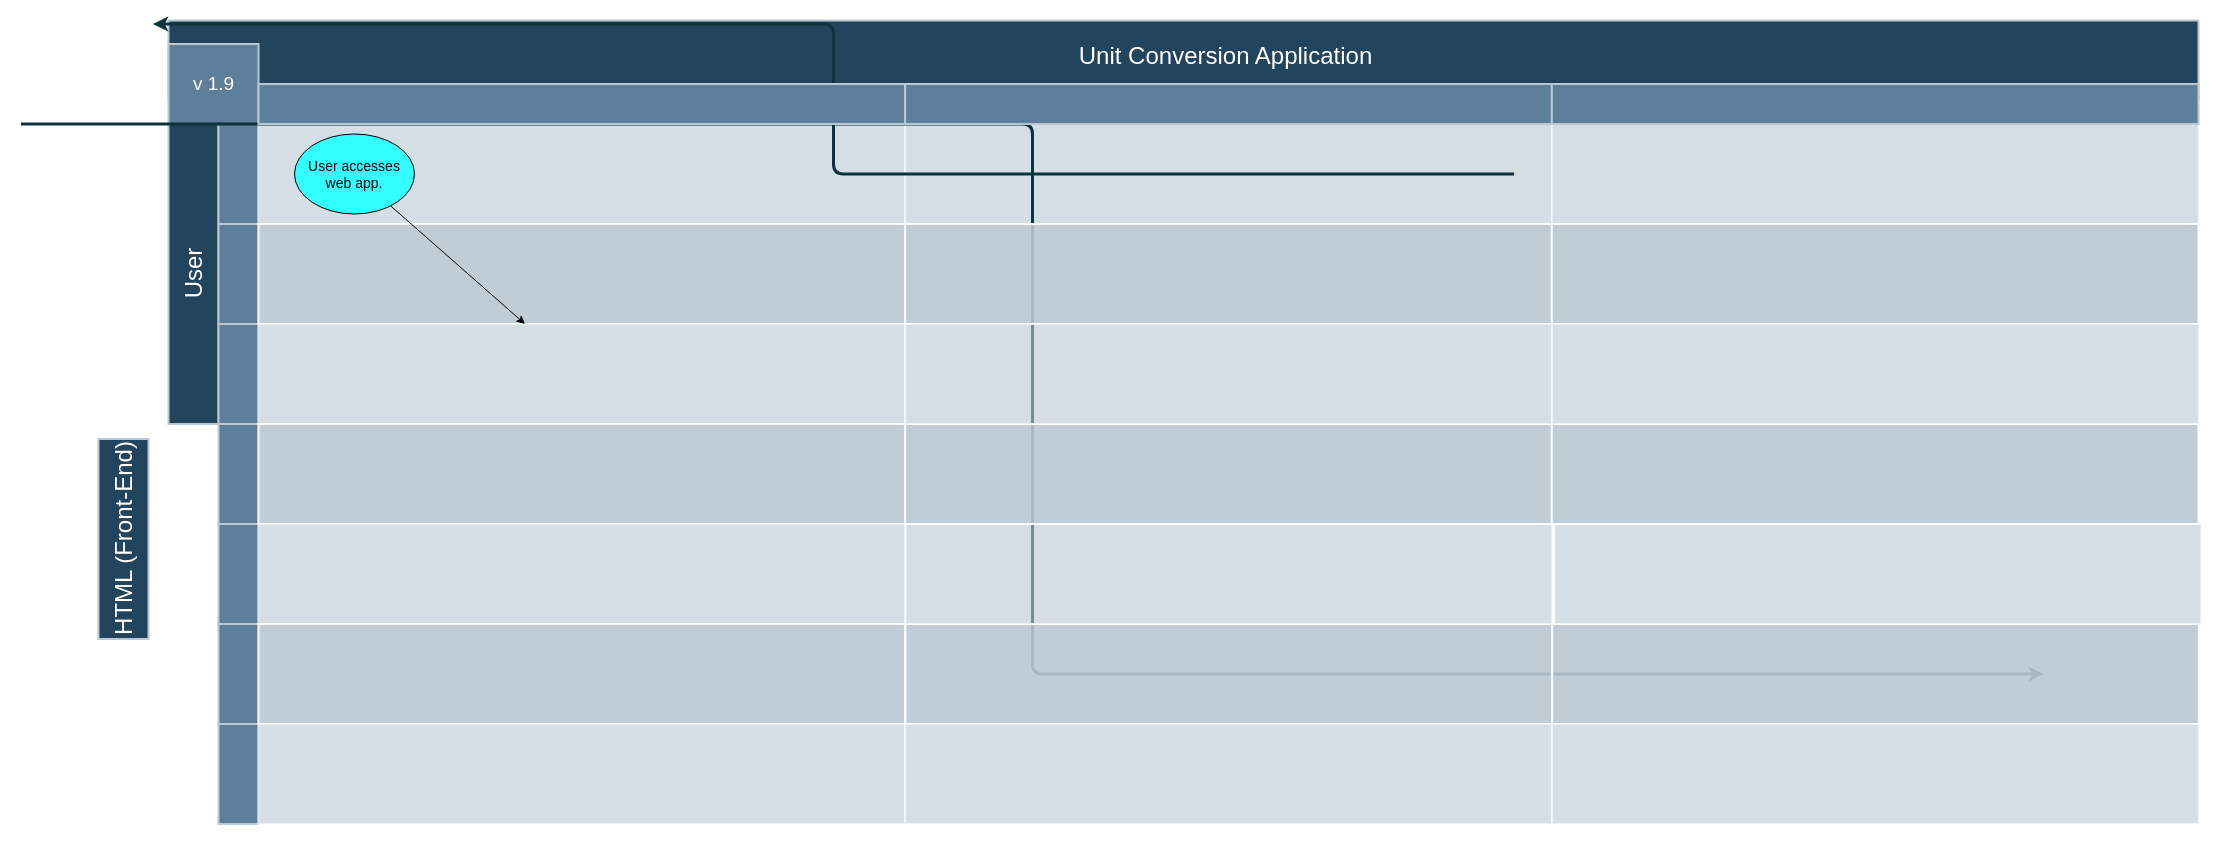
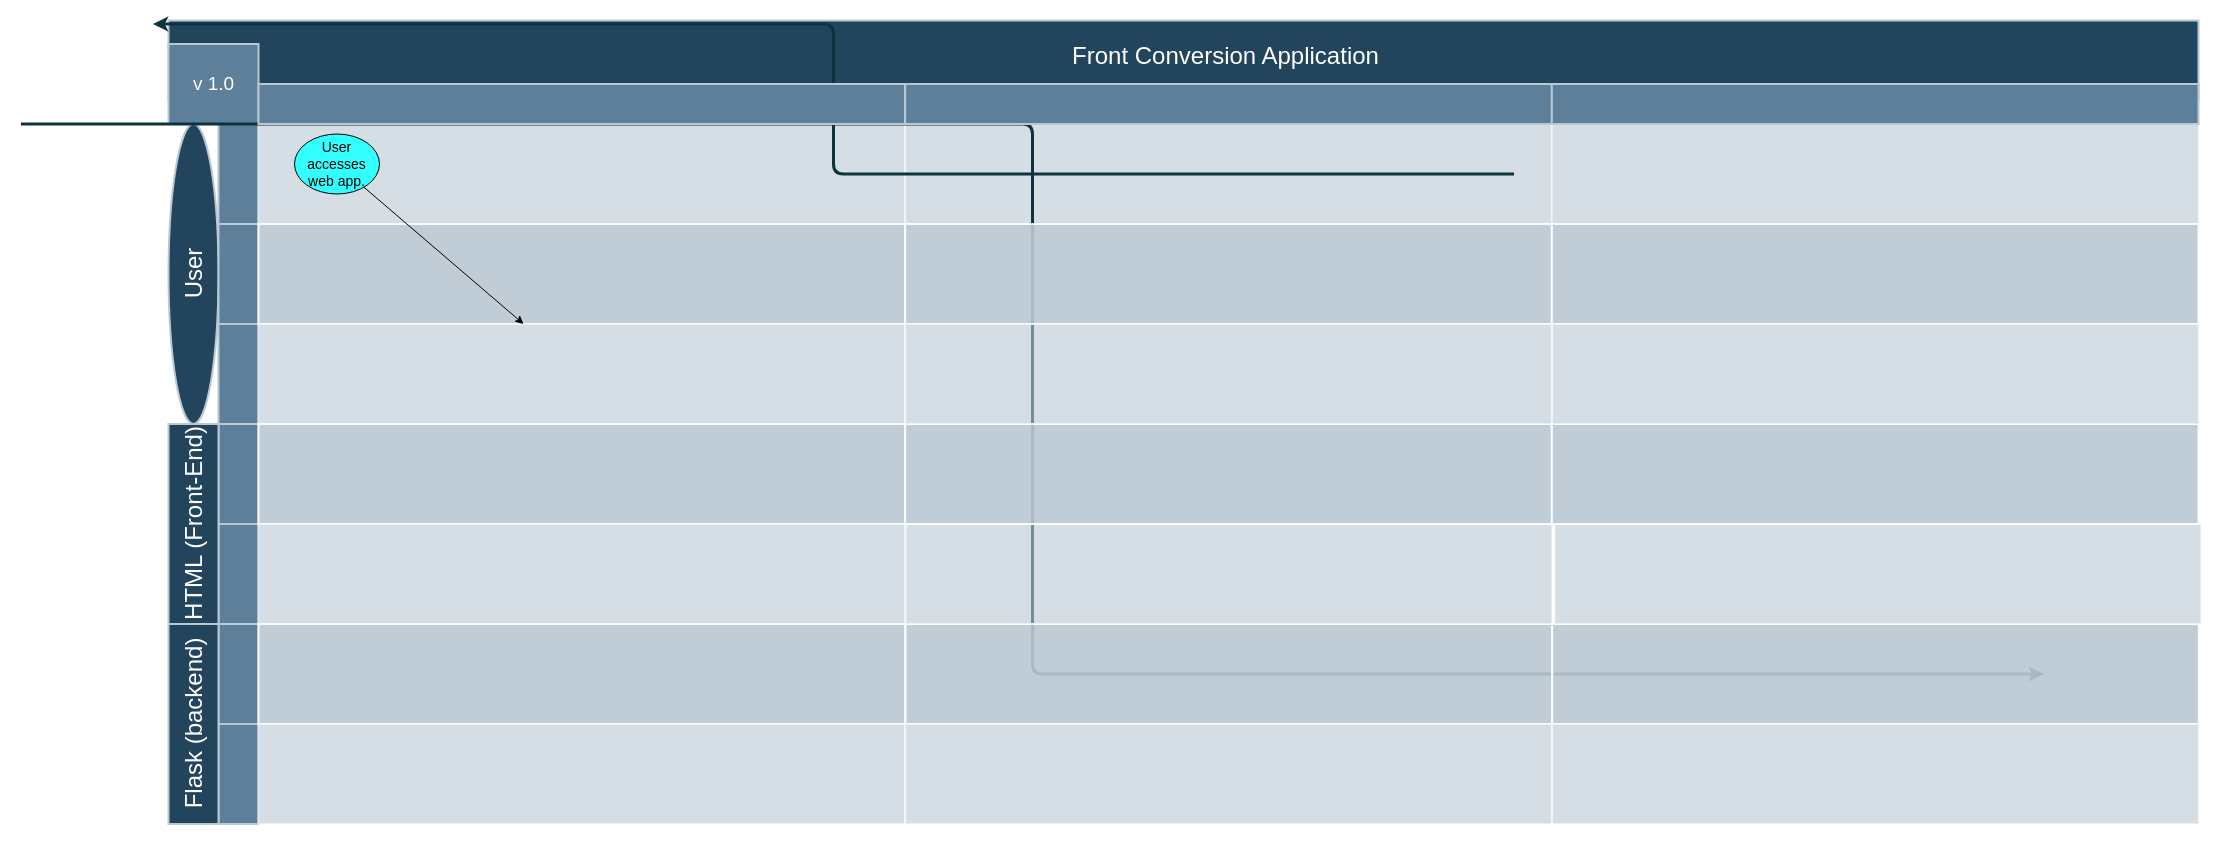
- <mxCell id="2" value="Unit Conversion Application" style="strokeColor=#BAC8D3;fillColor=#23445D;fontSize=24;strokeWidth=2;fontFamily=Helvetica;html=1;fontColor=#FFFFFF;fontStyle=0;spacingBottom=8;spacingRight=0;spacingLeft=83;" parent="1" vertex="1"><mxGeometry x="168" y="20" width="2030" height="80" as="geometry" /></mxCell>
+ <mxCell id="2" value="Front Conversion Application" style="strokeColor=#BAC8D3;fillColor=#23445D;fontSize=24;strokeWidth=2;fontFamily=Helvetica;html=1;fontColor=#FFFFFF;fontStyle=0;spacingBottom=8;spacingRight=0;spacingLeft=83;" parent="1" vertex="1"><mxGeometry x="168" y="20" width="2030" height="80" as="geometry" /></mxCell>
- <mxCell id="5" value="v 1.9" style="strokeColor=#BAC8D3;fillColor=#5d7f99;fontSize=19;strokeWidth=2;fontFamily=Helvetica;html=1;labelBackgroundColor=none;fontColor=#FFFFFF;" parent="1" vertex="1"><mxGeometry x="168" y="43.5" width="90" height="80" as="geometry" /></mxCell>
+ <mxCell id="5" value="v 1.0" style="strokeColor=#BAC8D3;fillColor=#5d7f99;fontSize=19;strokeWidth=2;fontFamily=Helvetica;html=1;labelBackgroundColor=none;fontColor=#FFFFFF;" parent="1" vertex="1"><mxGeometry x="168" y="43.5" width="90" height="80" as="geometry" /></mxCell>
- <mxCell id="42" value="&lt;font style=&quot;font-size: 14px;&quot;&gt;User accesses web app.&lt;/font&gt;" style="ellipse;whiteSpace=wrap;html=1;fillColor=#33FFFF;" parent="1" vertex="1"><mxGeometry x="294" y="133.5" width="120" height="80" as="geometry" /></mxCell>
+ <mxCell id="42" value="&lt;font style=&quot;font-size: 14px;&quot;&gt;User accesses web app.&lt;/font&gt;" style="ellipse;whiteSpace=wrap;html=1;fillColor=#33FFFF;" parent="1" vertex="1"><mxGeometry x="294" y="133.5" width="85" height="60" as="geometry" /></mxCell>
- <mxCell id="3" value="User" style="strokeColor=#BAC8D3;fillColor=#23445D;fontSize=24;strokeWidth=2;horizontal=0;fontFamily=Helvetica;html=1;fontColor=#FFFFFF;fontStyle=0" parent="1" vertex="1"><mxGeometry x="168" y="123.5" width="50" height="300" as="geometry" /></mxCell>
+ <mxCell id="3" value="User" style="ellipse;strokeColor=#BAC8D3;fillColor=#23445D;fontSize=24;strokeWidth=2;horizontal=0;fontFamily=Helvetica;html=1;fontColor=#FFFFFF;fontStyle=0;" parent="1" vertex="1"><mxGeometry x="168" y="123.5" width="50" height="300" as="geometry" /></mxCell>
- <mxCell id="10" value="HTML (Front-End)" style="strokeColor=#BAC8D3;fillColor=#23445D;fontSize=24;strokeWidth=2;horizontal=0;fontFamily=Helvetica;html=1;fontColor=#FFFFFF;fontStyle=0" parent="1" vertex="1"><mxGeometry x="98" y="438.5" width="50" height="200" as="geometry" /></mxCell>
+ <mxCell id="10" value="HTML (Front-End)" style="strokeColor=#BAC8D3;fillColor=#23445D;fontSize=24;strokeWidth=2;horizontal=0;fontFamily=Helvetica;html=1;fontColor=#FFFFFF;fontStyle=0" parent="1" vertex="1"><mxGeometry x="168" y="423.5" width="50" height="200" as="geometry" /></mxCell>
+ <mxCell id="13" value="Flask (backend)" style="strokeColor=#BAC8D3;fillColor=#23445D;fontSize=24;strokeWidth=2;horizontal=0;fontFamily=Helvetica;html=1;fontColor=#FFFFFF;fontStyle=0" parent="1" vertex="1"><mxGeometry x="168" y="623.5" width="50" height="200" as="geometry" /></mxCell>
